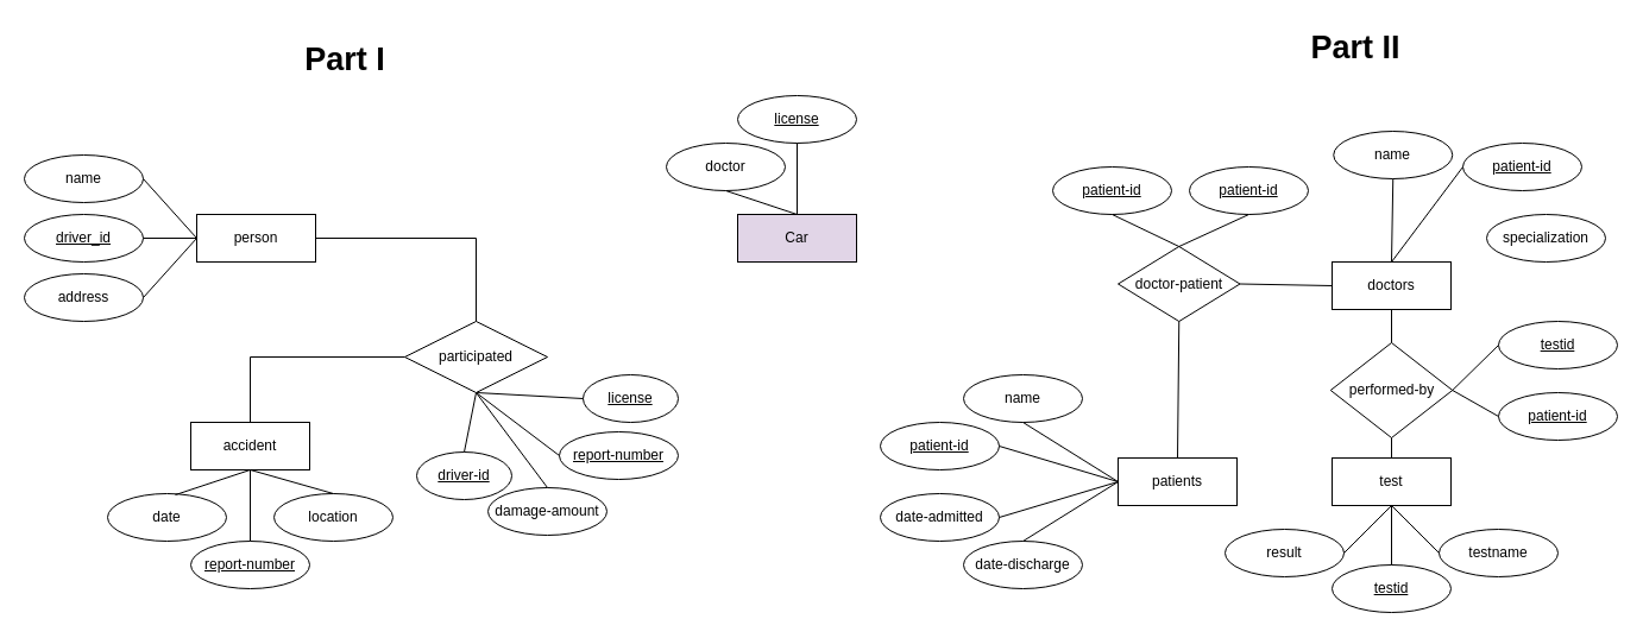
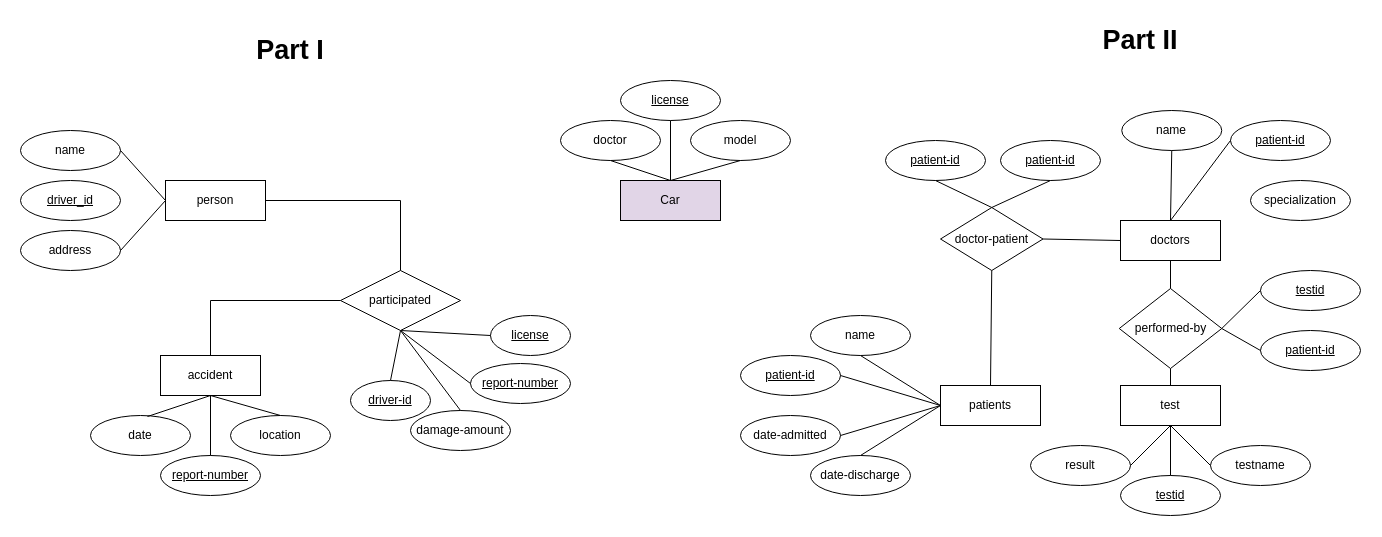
+ <mxCell id="12" value="model" style="ellipse;whiteSpace=wrap;html=1;align=center;" parent="1" vertex="1"><mxGeometry x="690" y="120" width="100" height="40" as="geometry" /></mxCell>
+ <mxCell id="14" value="" style="endArrow=none;html=1;rounded=0;entryX=0.5;entryY=0;entryDx=0;entryDy=0;exitX=0.5;exitY=1;exitDx=0;exitDy=0;" parent="1" source="12" target="8" edge="1"><mxGeometry width="50" height="50" relative="1" as="geometry"><mxPoint x="680" y="160" as="sourcePoint" /><mxPoint x="630" y="160" as="targetPoint" /></mxGeometry></mxCell>
- <mxCell id="4" value="" style="endArrow=none;html=1;rounded=0;entryX=1;entryY=0.5;entryDx=0;entryDy=0;exitX=0;exitY=0.5;exitDx=0;exitDy=0;" parent="1" source="2" target="3" edge="1"><mxGeometry width="50" height="50" relative="1" as="geometry"><mxPoint x="-30" y="210" as="sourcePoint" /><mxPoint x="20" y="160" as="targetPoint" /></mxGeometry></mxCell>
